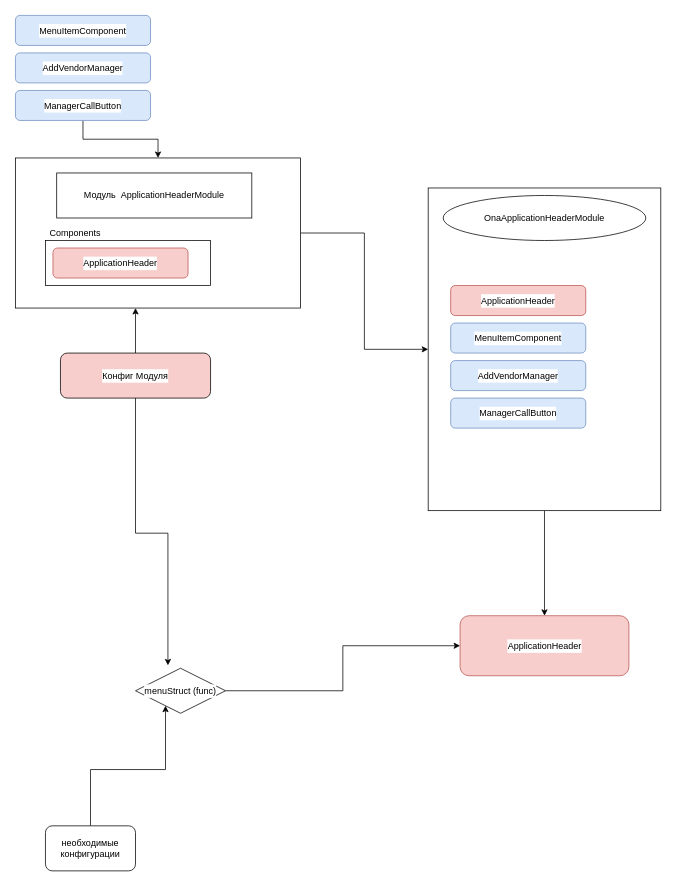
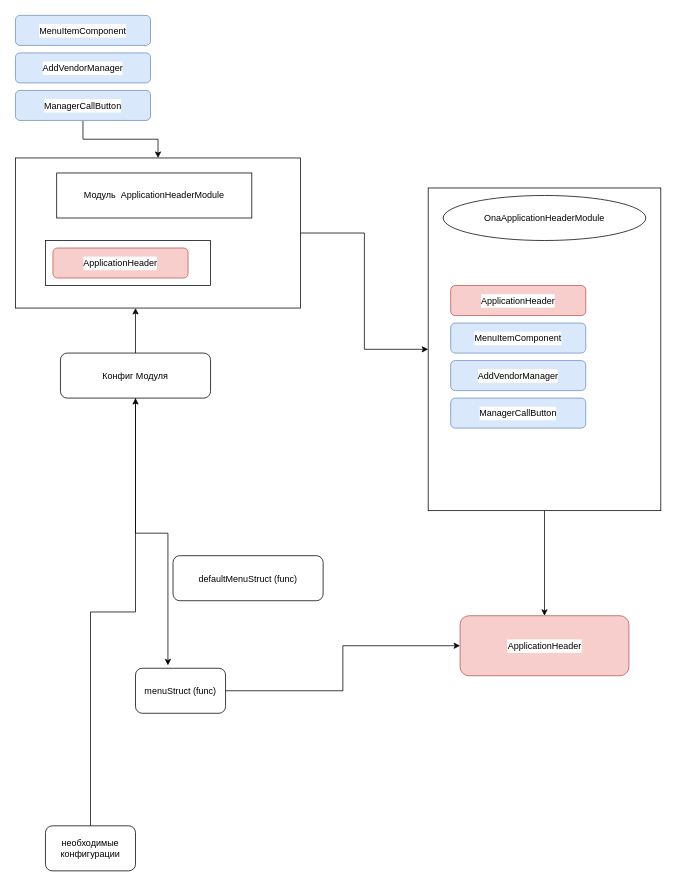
- <mxCell id="15" value="Components" style="text;html=1;strokeColor=none;fillColor=none;align=center;verticalAlign=middle;whiteSpace=wrap;rounded=0;" vertex="1" parent="1"><mxGeometry x="60" y="300" width="80" height="20" as="geometry" /></mxCell>
- <mxCell id="27" value="&lt;div style=&quot;background-color: rgb(255 , 255 , 255) ; line-height: 18px&quot;&gt;&lt;div style=&quot;line-height: 18px&quot;&gt;&lt;div style=&quot;line-height: 18px&quot;&gt;Конфиг Модуля&lt;/div&gt;&lt;/div&gt;&lt;/div&gt;" style="rounded=1;whiteSpace=wrap;html=1;fillColor=#f8cecc;" vertex="1" parent="1"><mxGeometry x="80" y="470" width="200" height="60" as="geometry" /></mxCell>
+ <mxCell id="27" value="&lt;div style=&quot;background-color: rgb(255 , 255 , 255) ; line-height: 18px&quot;&gt;&lt;div style=&quot;line-height: 18px&quot;&gt;&lt;div style=&quot;line-height: 18px&quot;&gt;Конфиг Модуля&lt;/div&gt;&lt;/div&gt;&lt;/div&gt;" style="rounded=1;whiteSpace=wrap;html=1;" vertex="1" parent="1"><mxGeometry x="80" y="470" width="200" height="60" as="geometry" /></mxCell>
+ <mxCell id="22" value="&lt;div style=&quot;background-color: rgb(255 , 255 , 255) ; line-height: 18px&quot;&gt;&lt;div style=&quot;line-height: 18px&quot;&gt;&lt;div style=&quot;line-height: 18px&quot;&gt;defaultMenuStruct (func)&lt;/div&gt;&lt;/div&gt;&lt;/div&gt;" style="rounded=1;whiteSpace=wrap;html=1;" vertex="1" parent="1"><mxGeometry x="230" y="740" width="200" height="60" as="geometry" /></mxCell>
- <mxCell id="21" value="&lt;div style=&quot;background-color: rgb(255 , 255 , 255) ; line-height: 18px&quot;&gt;menuStruct (func)&lt;/div&gt;" style="rhombus;whiteSpace=wrap;html=1;" vertex="1" parent="1"><mxGeometry x="180" y="890" width="120" height="60" as="geometry" /></mxCell>
+ <mxCell id="21" value="&lt;div style=&quot;background-color: rgb(255 , 255 , 255) ; line-height: 18px&quot;&gt;menuStruct (func)&lt;/div&gt;" style="rounded=1;whiteSpace=wrap;html=1;" vertex="1" parent="1"><mxGeometry x="180" y="890" width="120" height="60" as="geometry" /></mxCell>
- <mxCell id="23" style="edgeStyle=orthogonalEdgeStyle;rounded=0;orthogonalLoop=1;jettySize=auto;html=1;exitX=0.5;exitY=0;exitDx=0;exitDy=0;entryX=0.25;entryY=1;entryDx=0;entryDy=0;" edge="1" parent="1" source="24" target="21"><mxGeometry relative="1" as="geometry" /></mxCell>
+ <mxCell id="23" style="edgeStyle=orthogonalEdgeStyle;rounded=0;orthogonalLoop=1;jettySize=auto;html=1;exitX=0.5;exitY=0;exitDx=0;exitDy=0;" edge="1" parent="1" source="24" target="27"><mxGeometry relative="1" as="geometry" /></mxCell>
